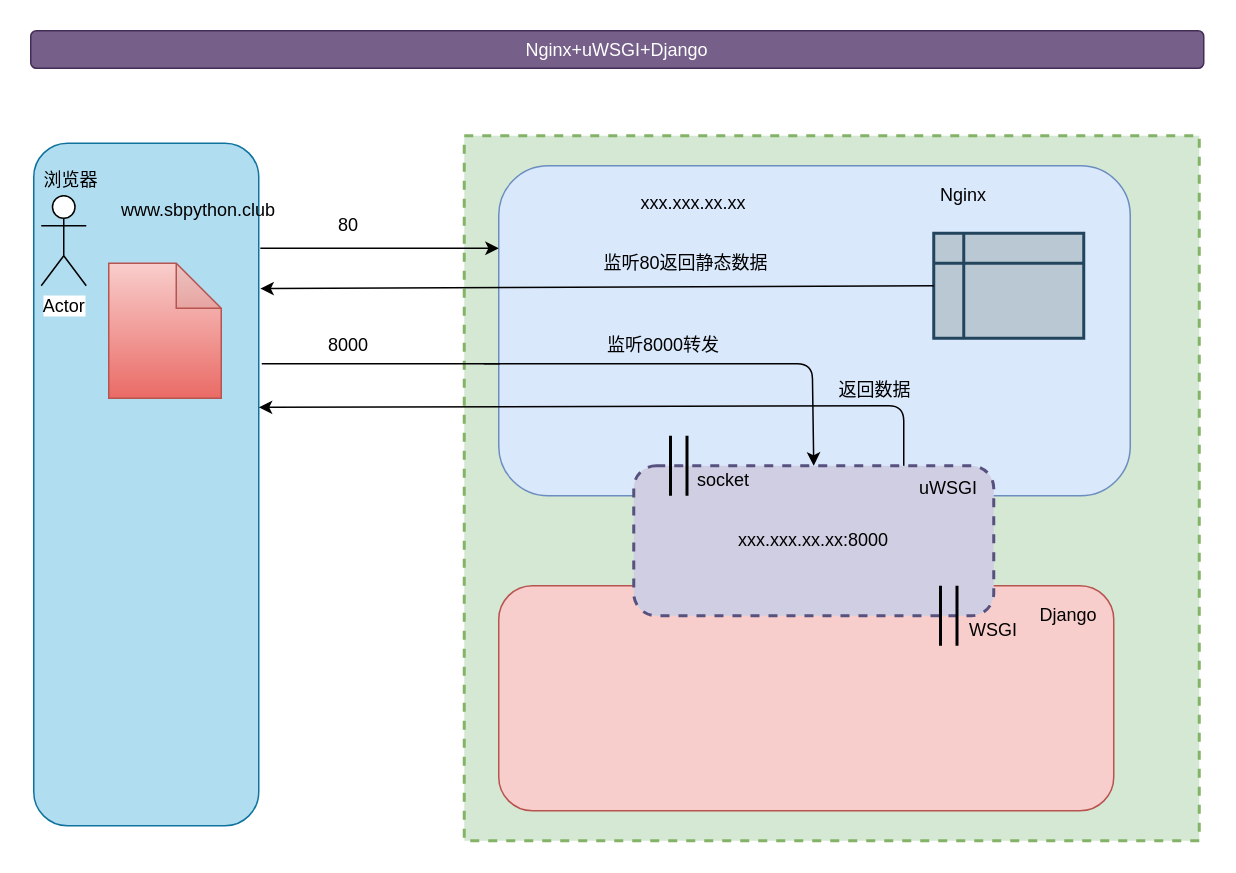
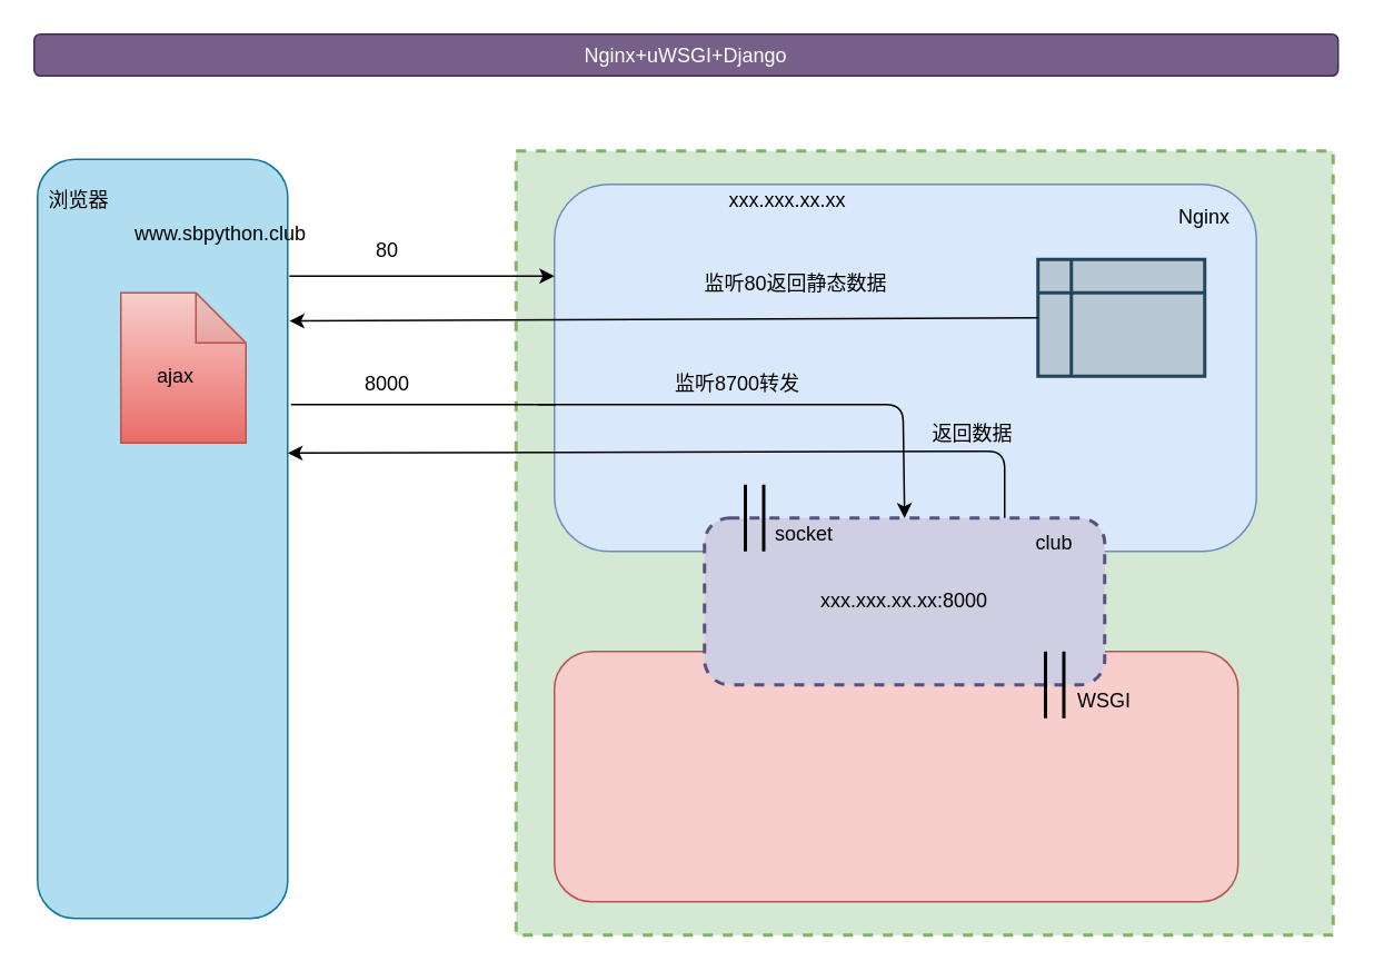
- <mxCell id="7" value="Nginx" style="text;html=1;strokeColor=none;fillColor=none;align=center;verticalAlign=middle;whiteSpace=wrap;rounded=0;" vertex="1" parent="1"><mxGeometry x="622" y="120" width="40" height="20" as="geometry" /></mxCell>
+ <mxCell id="7" value="Nginx" style="text;html=1;strokeColor=none;fillColor=none;align=center;verticalAlign=middle;whiteSpace=wrap;rounded=0;" vertex="1" parent="1"><mxGeometry x="702" y="120" width="40" height="20" as="geometry" /></mxCell>
- <mxCell id="28" value="xxx.xxx.xx.xx" style="text;html=1;strokeColor=none;fillColor=none;align=center;verticalAlign=middle;whiteSpace=wrap;rounded=0;fontSize=12;" vertex="1" parent="1"><mxGeometry x="442" y="125" width="40" height="20" as="geometry" /></mxCell>
+ <mxCell id="28" value="xxx.xxx.xx.xx" style="text;html=1;strokeColor=none;fillColor=none;align=center;verticalAlign=middle;whiteSpace=wrap;rounded=0;fontSize=12;" vertex="1" parent="1"><mxGeometry x="452" y="110" width="40" height="20" as="geometry" /></mxCell>
- <mxCell id="8" value="Actor" style="shape=umlActor;verticalLabelPosition=bottom;labelBackgroundColor=#ffffff;verticalAlign=top;html=1;outlineConnect=0;" vertex="1" parent="1"><mxGeometry x="27" y="130" width="30" height="60" as="geometry" /></mxCell>
- <mxCell id="31" value="监听80返回静态数据" style="text;html=1;strokeColor=none;fillColor=none;align=center;verticalAlign=middle;whiteSpace=wrap;rounded=0;fontSize=12;" vertex="1" parent="1"><mxGeometry x="392" y="165" width="130" height="20" as="geometry" /></mxCell>
+ <mxCell id="31" value="监听80返回静态数据" style="text;html=1;strokeColor=none;fillColor=none;align=center;verticalAlign=middle;whiteSpace=wrap;rounded=0;fontSize=12;" vertex="1" parent="1"><mxGeometry x="412" y="160" width="130" height="20" as="geometry" /></mxCell>
+ <mxCell id="23" value="ajax" style="text;html=1;strokeColor=none;fillColor=none;align=center;verticalAlign=middle;whiteSpace=wrap;rounded=0;fontSize=12;" vertex="1" parent="1"><mxGeometry x="84.5" y="215" width="40" height="20" as="geometry" /></mxCell>
- <mxCell id="30" value="监听8000转发" style="text;html=1;strokeColor=none;fillColor=none;align=center;verticalAlign=middle;whiteSpace=wrap;rounded=0;fontSize=12;" vertex="1" parent="1"><mxGeometry x="402" y="220" width="80" height="20" as="geometry" /></mxCell>
+ <mxCell id="30" value="监听8700转发" style="text;html=1;strokeColor=none;fillColor=none;align=center;verticalAlign=middle;whiteSpace=wrap;rounded=0;fontSize=12;" vertex="1" parent="1"><mxGeometry x="402" y="220" width="80" height="20" as="geometry" /></mxCell>
- <mxCell id="14" value="uWSGI" style="text;html=1;strokeColor=none;fillColor=none;align=center;verticalAlign=middle;whiteSpace=wrap;rounded=0;dashed=1;fontSize=12;" vertex="1" parent="1"><mxGeometry x="612" y="315" width="40" height="20" as="geometry" /></mxCell>
+ <mxCell id="14" value="club" style="text;html=1;strokeColor=none;fillColor=none;align=center;verticalAlign=middle;whiteSpace=wrap;rounded=0;dashed=1;fontSize=12;" vertex="1" parent="1"><mxGeometry x="612" y="315" width="40" height="20" as="geometry" /></mxCell>
- <mxCell id="9" value="Django" style="text;html=1;strokeColor=none;fillColor=none;align=center;verticalAlign=middle;whiteSpace=wrap;rounded=0;" vertex="1" parent="1"><mxGeometry x="692" y="400" width="40" height="20" as="geometry" /></mxCell>
